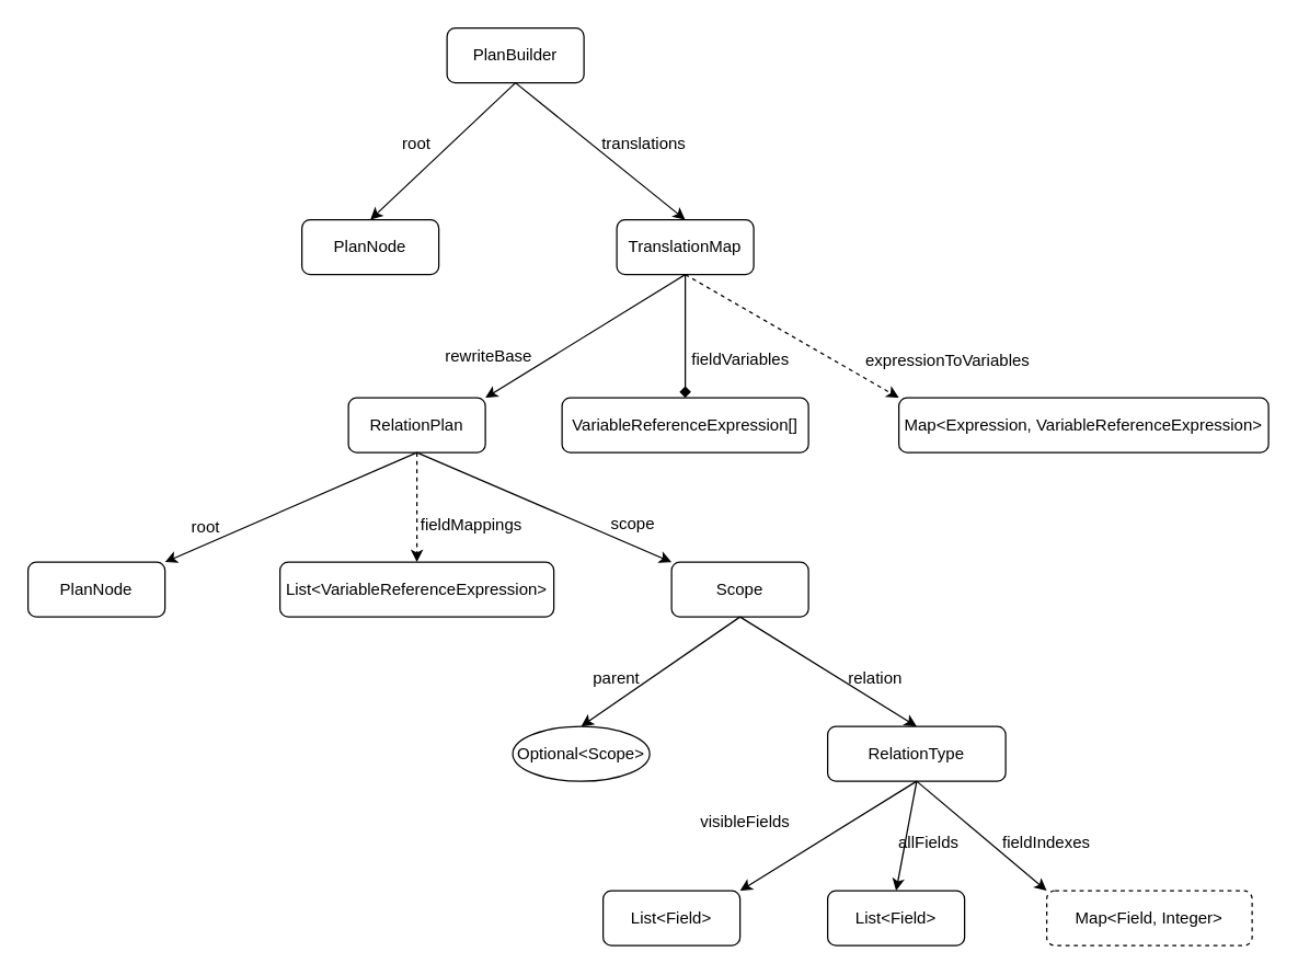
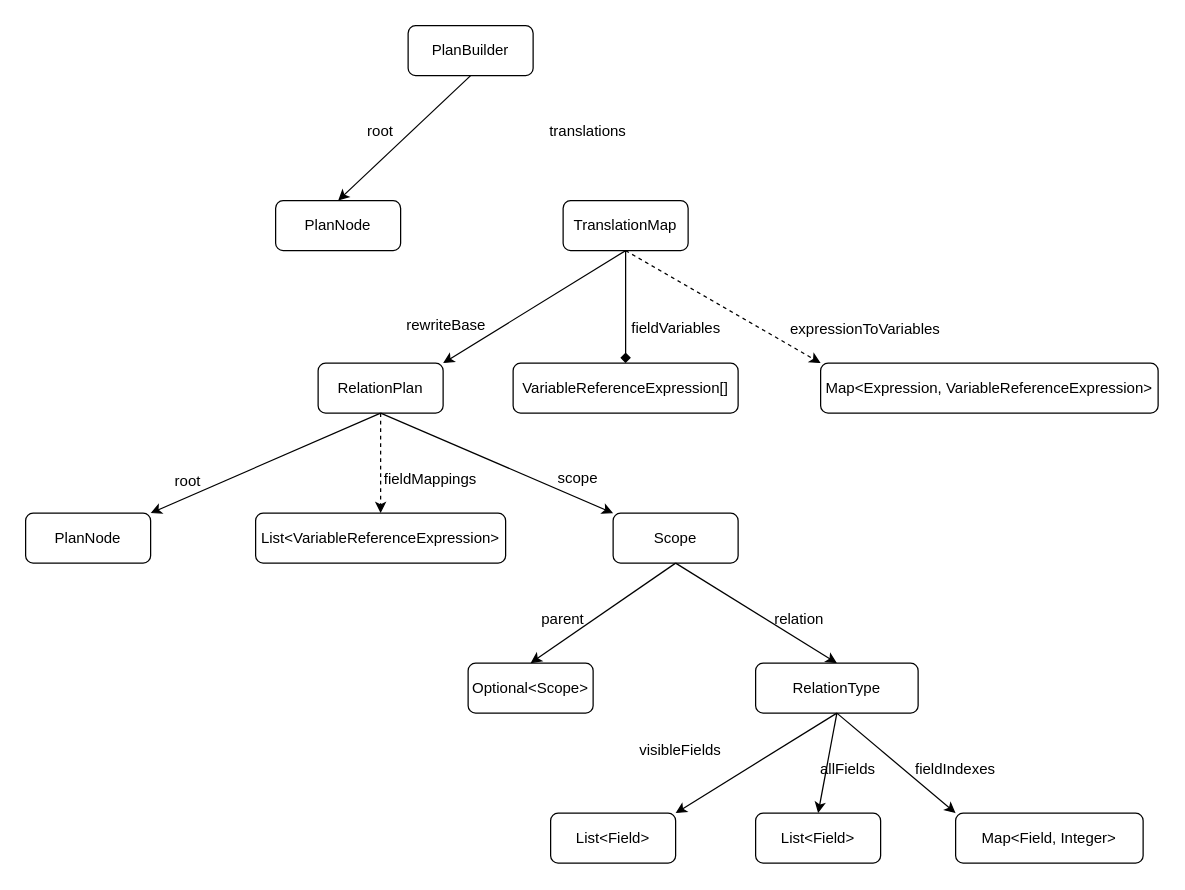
- <mxCell id="6" value="" style="endArrow=classic;html=1;rounded=0;exitX=0.5;exitY=1;exitDx=0;exitDy=0;entryX=0.5;entryY=0;entryDx=0;entryDy=0;" parent="1" source="2" target="4" edge="1"><mxGeometry width="50" height="50" relative="1" as="geometry"><mxPoint x="250" y="410" as="sourcePoint" /><mxPoint x="300" y="360" as="targetPoint" /></mxGeometry></mxCell>
- <mxCell id="27" value="Optional&amp;lt;Scope&amp;gt;" style="ellipse;whiteSpace=wrap;html=1;" parent="1" vertex="1"><mxGeometry x="374" y="530" width="100" height="40" as="geometry" /></mxCell>
+ <mxCell id="27" value="Optional&amp;lt;Scope&amp;gt;" style="rounded=1;whiteSpace=wrap;html=1;" parent="1" vertex="1"><mxGeometry x="374" y="530" width="100" height="40" as="geometry" /></mxCell>
- <mxCell id="35" value="Map&amp;lt;Field, Integer&amp;gt;" style="rounded=1;whiteSpace=wrap;html=1;dashed=1;" parent="1" vertex="1"><mxGeometry x="764" y="650" width="150" height="40" as="geometry" /></mxCell>
+ <mxCell id="35" value="Map&amp;lt;Field, Integer&amp;gt;" style="rounded=1;whiteSpace=wrap;html=1;" parent="1" vertex="1"><mxGeometry x="764" y="650" width="150" height="40" as="geometry" /></mxCell>
